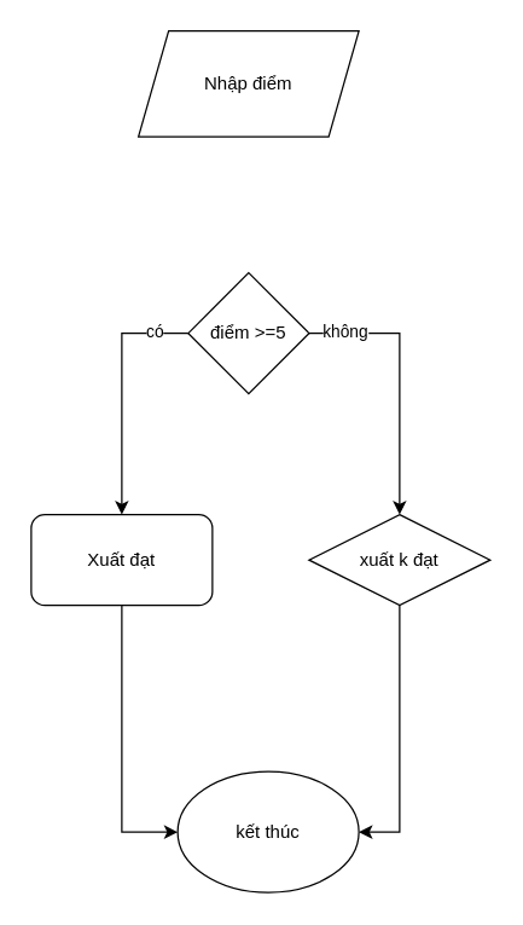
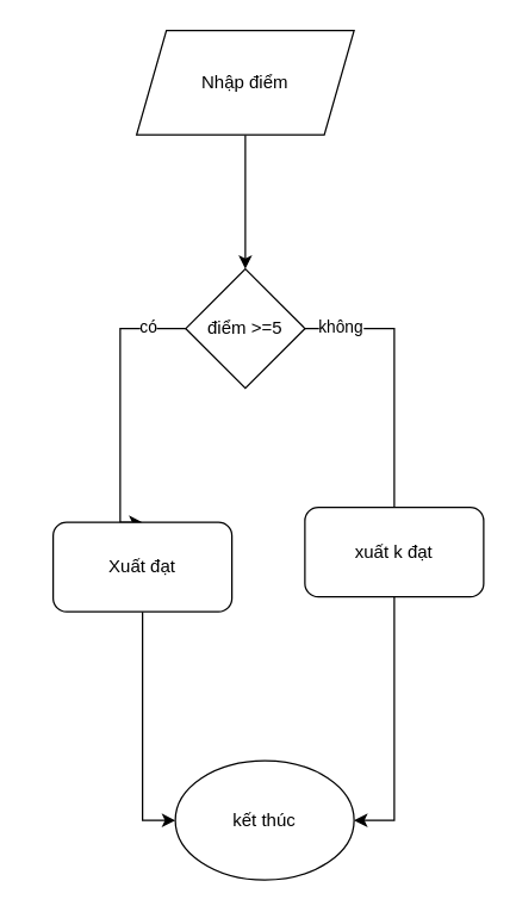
+ <mxCell id="2" style="edgeStyle=orthogonalEdgeStyle;rounded=0;orthogonalLoop=1;jettySize=auto;html=1;entryX=0.5;entryY=0;entryDx=0;entryDy=0;" parent="1" source="3" target="8" edge="1"><mxGeometry relative="1" as="geometry" /></mxCell>
- <mxCell id="4" style="edgeStyle=orthogonalEdgeStyle;rounded=0;orthogonalLoop=1;jettySize=auto;html=1;exitX=1;exitY=0.5;exitDx=0;exitDy=0;entryX=0.5;entryY=0;entryDx=0;entryDy=0;" parent="1" source="8" target="12" edge="1"><mxGeometry relative="1" as="geometry"><mxPoint x="264" y="360" as="targetPoint" /></mxGeometry></mxCell>
+ <mxCell id="4" style="edgeStyle=orthogonalEdgeStyle;rounded=0;orthogonalLoop=1;jettySize=auto;html=1;exitX=1;exitY=0.5;exitDx=0;exitDy=0;entryX=0.5;entryY=0;entryDx=0;entryDy=0;endArrow=none;" parent="1" source="8" target="12" edge="1"><mxGeometry relative="1" as="geometry"><mxPoint x="264" y="360" as="targetPoint" /></mxGeometry></mxCell>
- <mxCell id="10" value="Xuất đạt" style="rounded=1;whiteSpace=wrap;html=1;" parent="1" vertex="1"><mxGeometry x="20" y="340" width="120" height="60" as="geometry" /></mxCell>
+ <mxCell id="10" value="Xuất đạt" style="rounded=1;whiteSpace=wrap;html=1;" parent="1" vertex="1"><mxGeometry x="35" y="350" width="120" height="60" as="geometry" /></mxCell>
- <mxCell id="12" value="xuất k đạt" style="rhombus;whiteSpace=wrap;html=1;" parent="1" vertex="1"><mxGeometry x="204" y="340" width="120" height="60" as="geometry" /></mxCell>
+ <mxCell id="12" value="xuất k đạt" style="rounded=1;whiteSpace=wrap;html=1;" parent="1" vertex="1"><mxGeometry x="204" y="340" width="120" height="60" as="geometry" /></mxCell>
